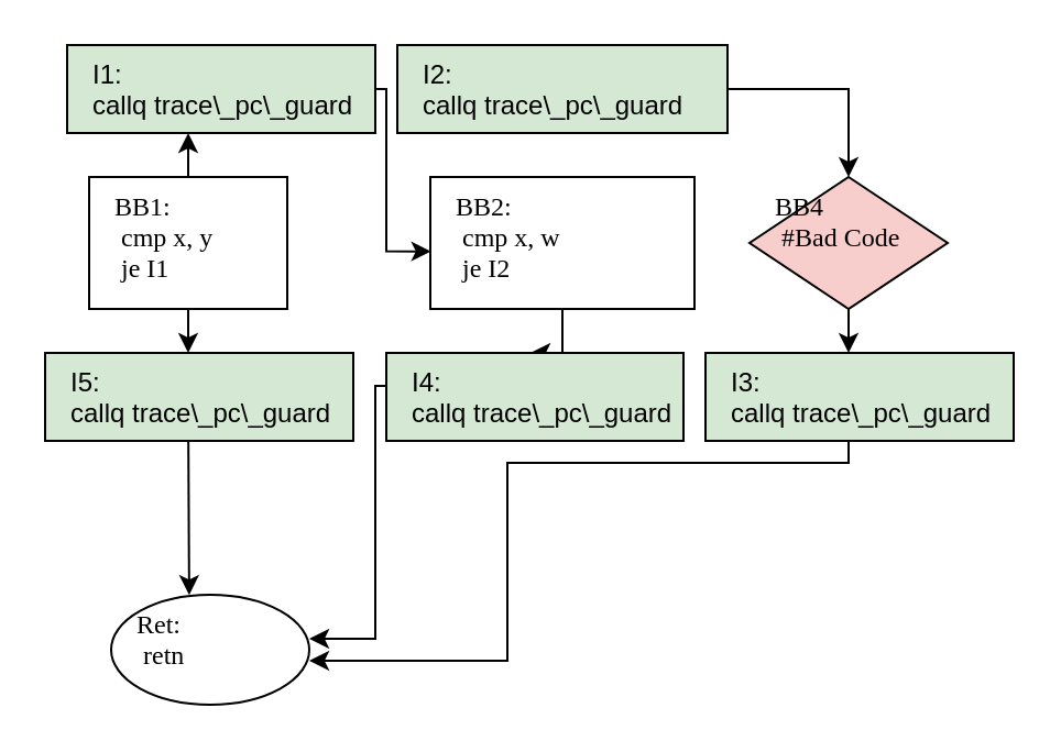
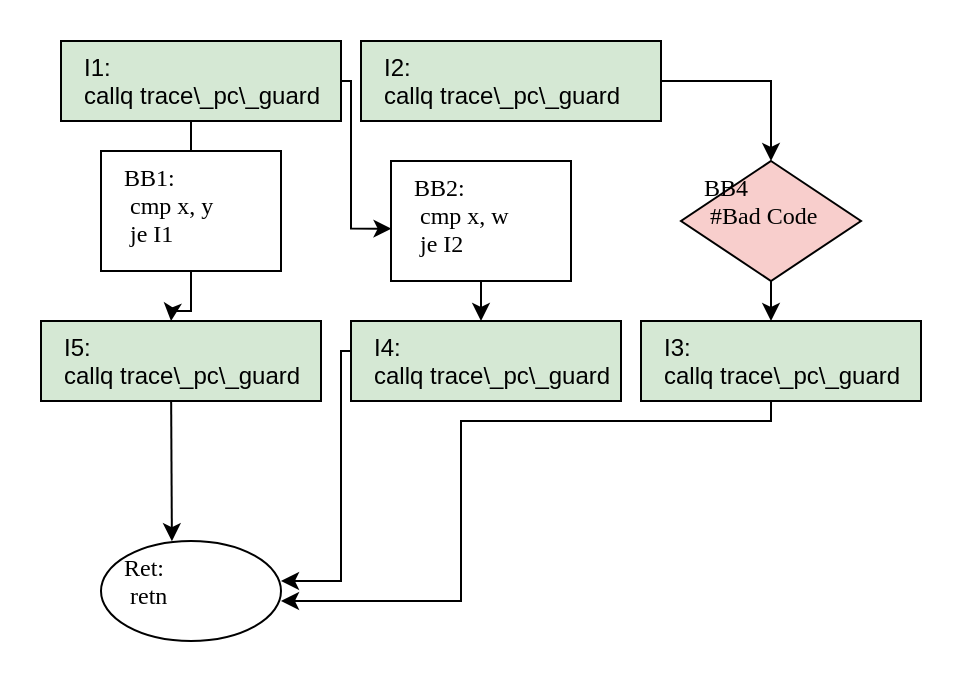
- <mxCell id="4" value="BB1:&#10; cmp x, y&#10; je I1&#10;" style="rounded=0;strokeColor=#000000;fillColor=none;align=left;fontFamily=Lucida Console;verticalAlign=top;spacingLeft=10;" vertex="1" parent="1"><mxGeometry x="40" y="80" width="90" height="60" as="geometry" /></mxCell>
+ <mxCell id="4" value="BB1:&#10; cmp x, y&#10; je I1&#10;" style="rounded=0;strokeColor=#000000;fillColor=none;align=left;fontFamily=Lucida Console;verticalAlign=top;spacingLeft=10;" vertex="1" parent="1"><mxGeometry x="50" y="75" width="90" height="60" as="geometry" /></mxCell>
- <mxCell id="6" value="BB2:&#10; cmp x, w&#10; je I2" style="rounded=0;strokeColor=#000000;fillColor=none;align=left;fontFamily=Lucida Console;verticalAlign=top;spacingLeft=10;" vertex="1" parent="1"><mxGeometry x="195" y="80" width="120" height="60" as="geometry" /></mxCell>
+ <mxCell id="6" value="BB2:&#10; cmp x, w&#10; je I2" style="rounded=0;strokeColor=#000000;fillColor=none;align=left;fontFamily=Lucida Console;verticalAlign=top;spacingLeft=10;" vertex="1" parent="1"><mxGeometry x="195" y="80" width="90" height="60" as="geometry" /></mxCell>
